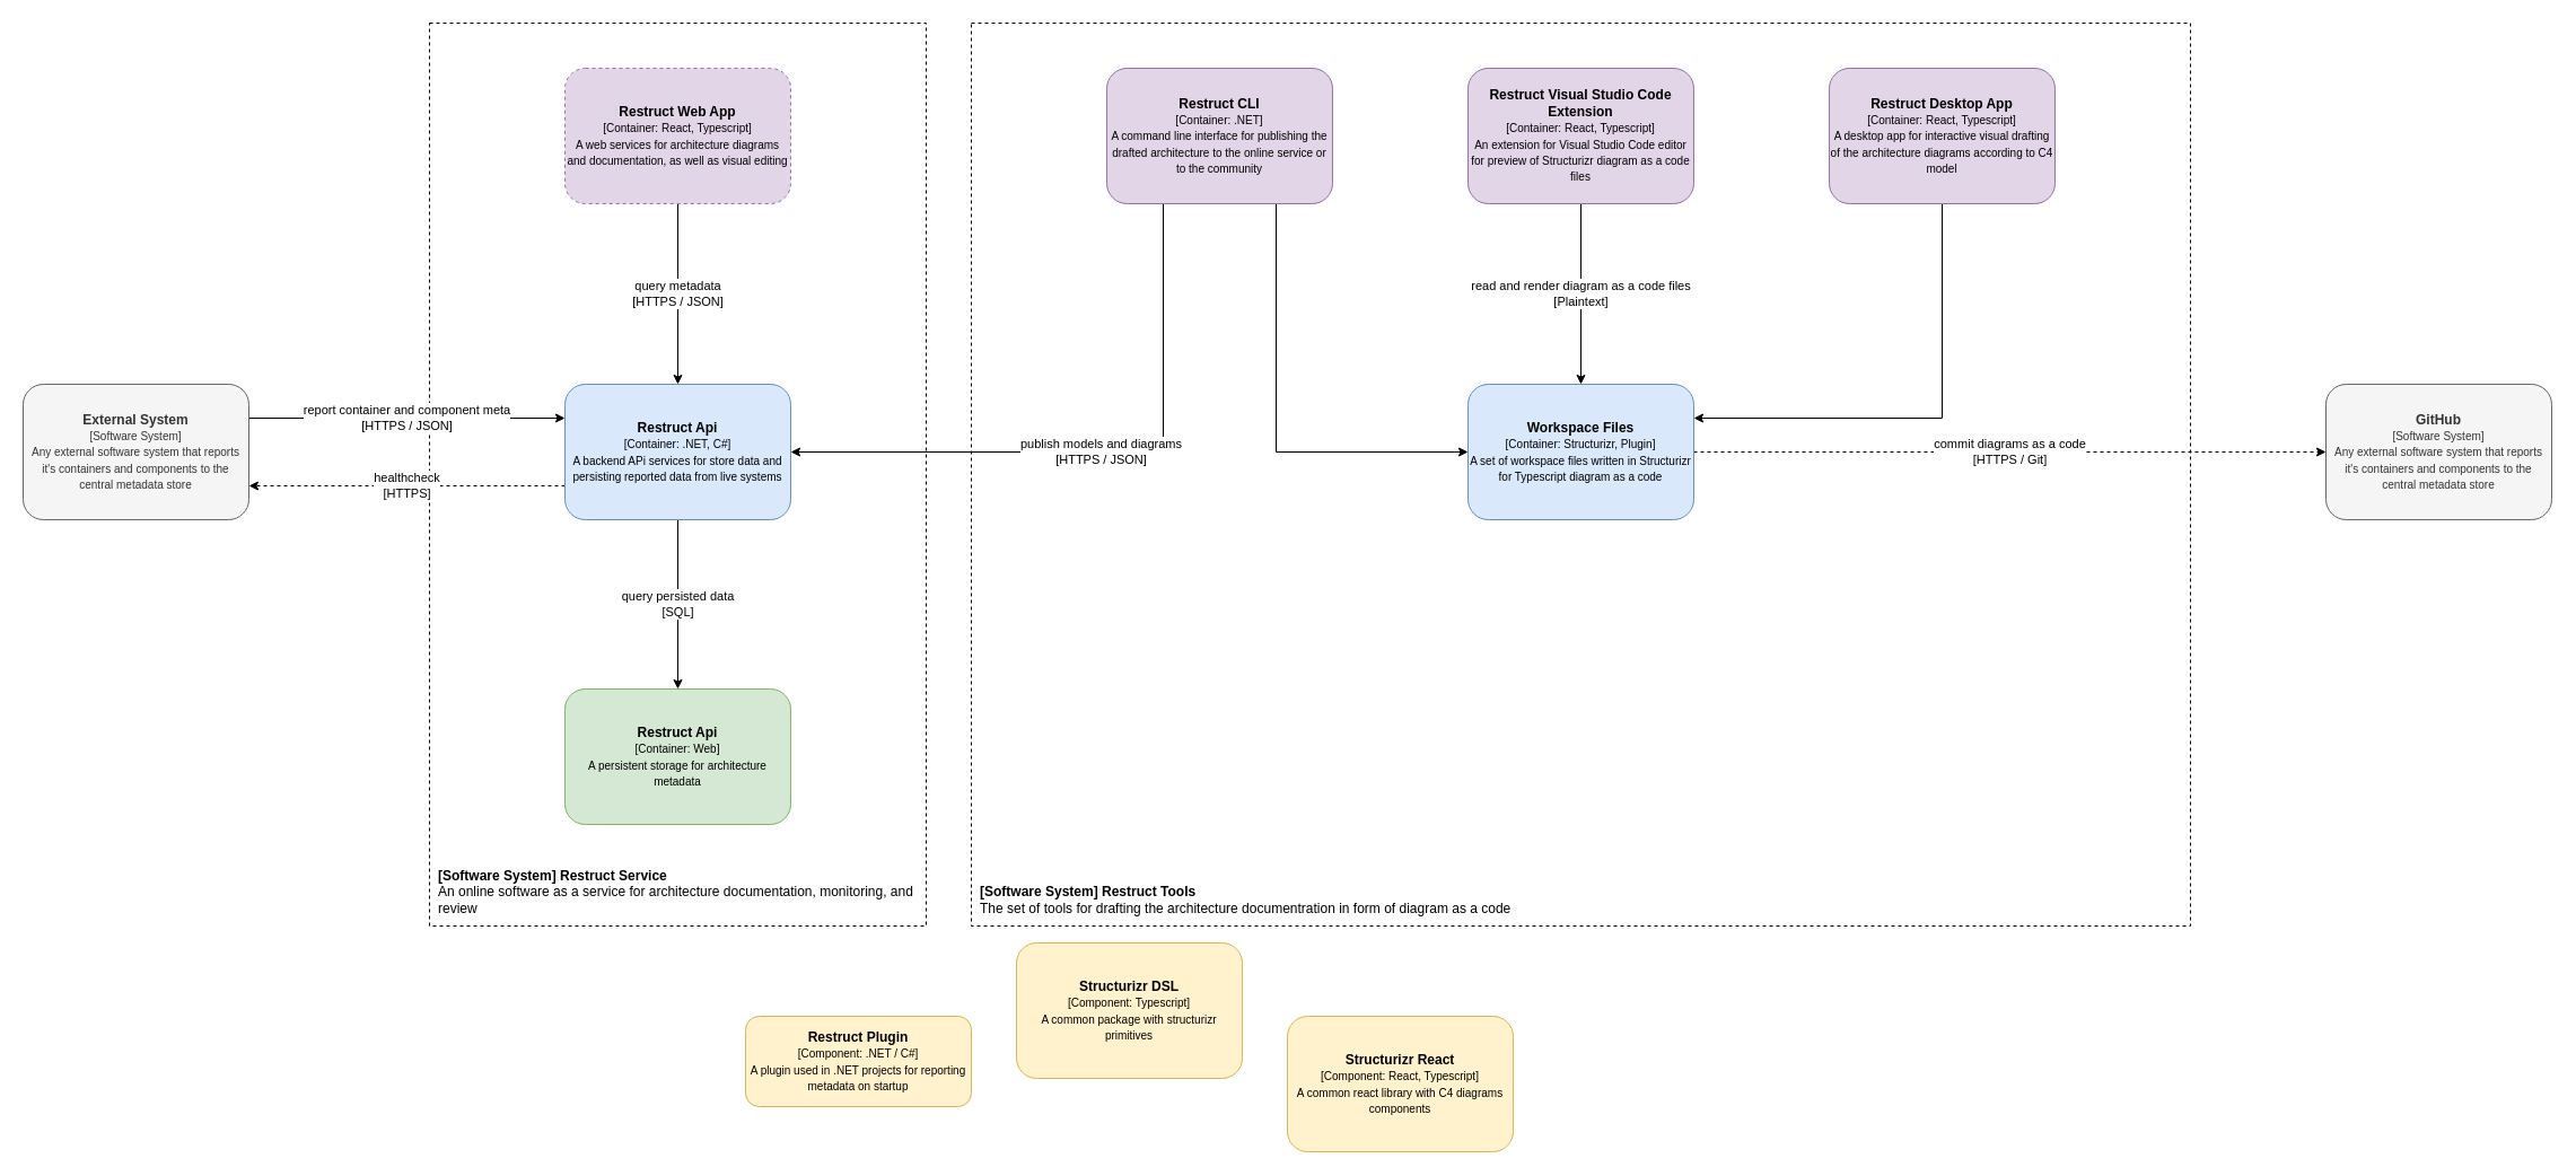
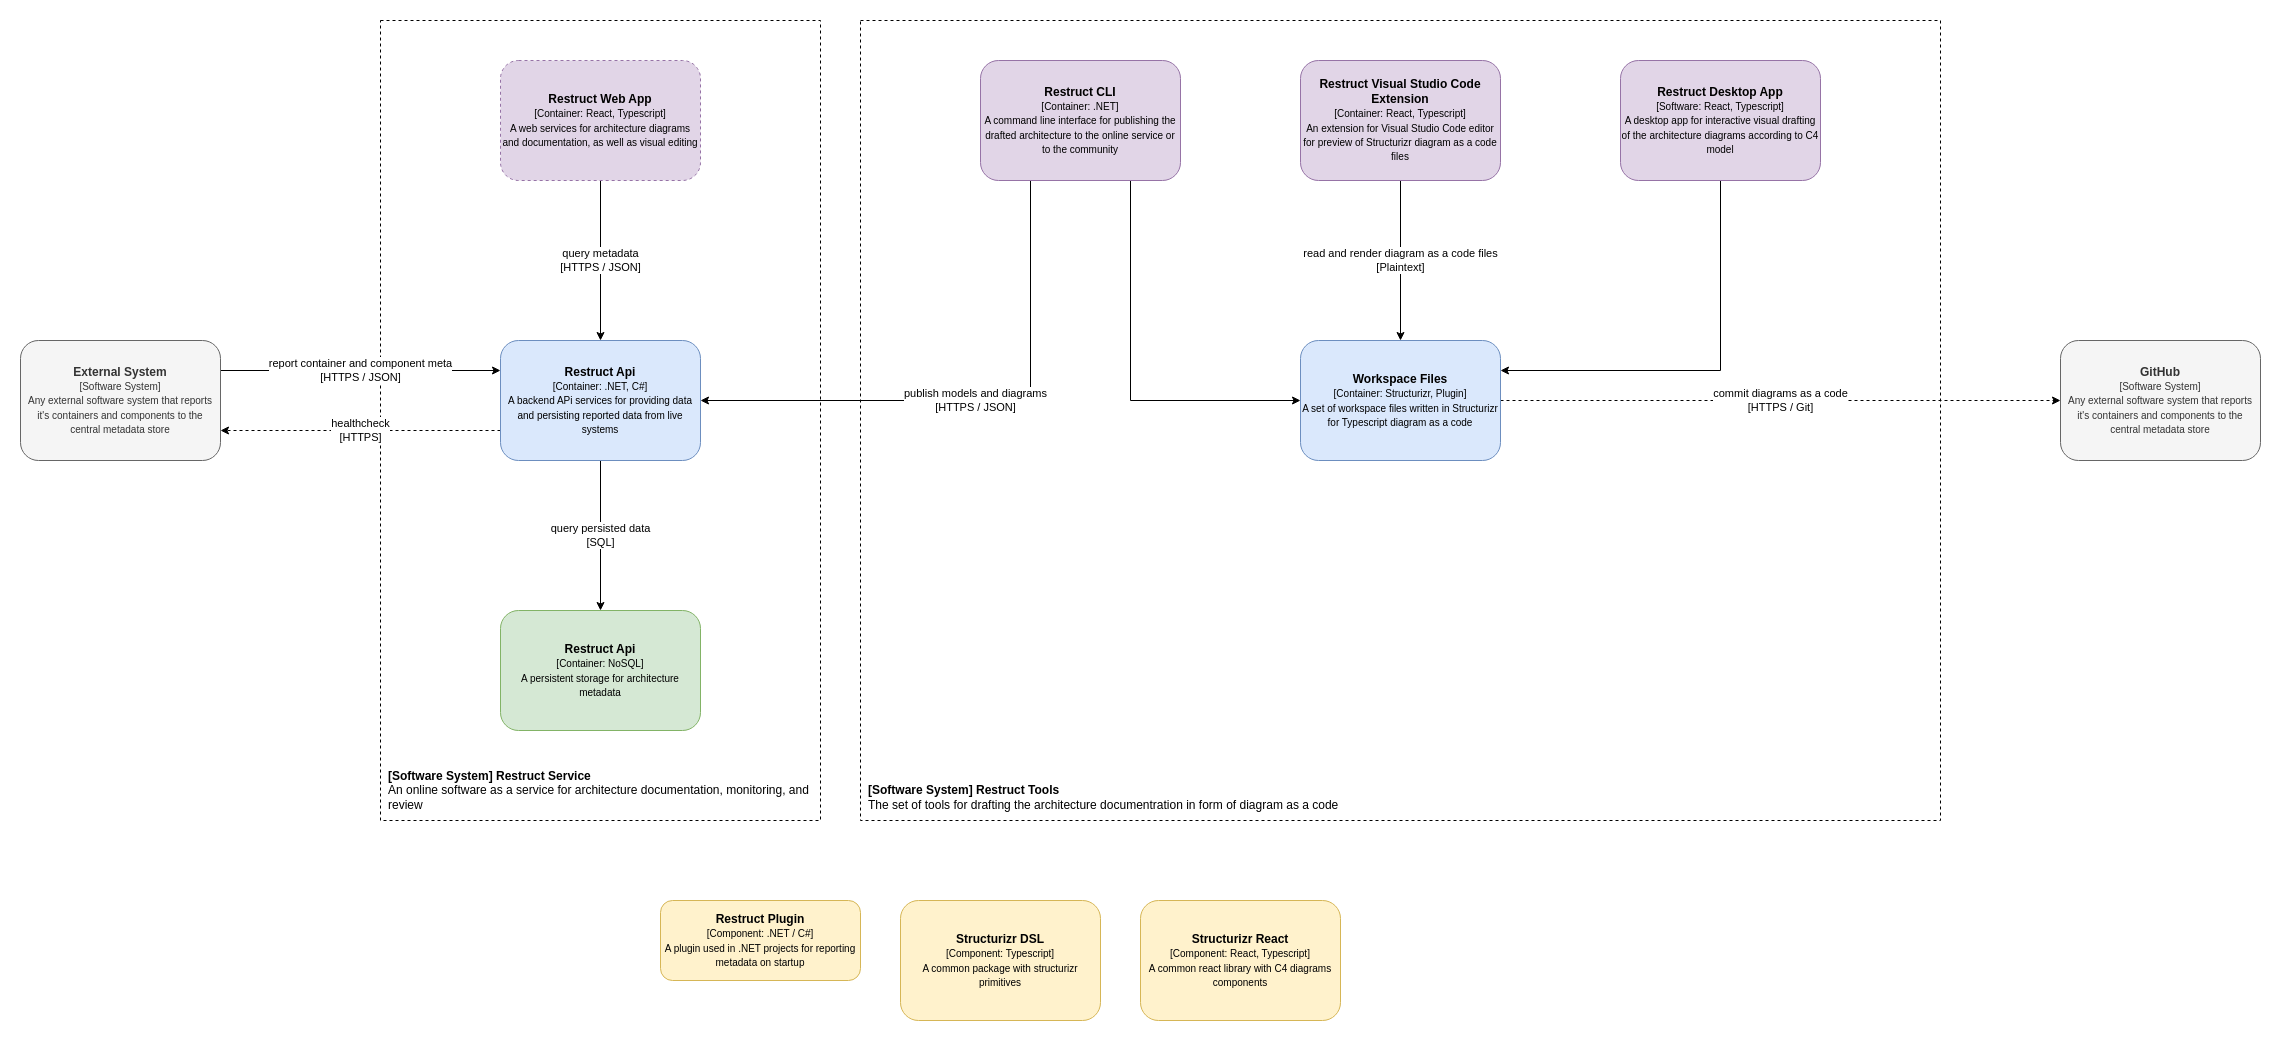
- <mxCell id="18" value="&lt;b&gt;Restruct Desktop App&lt;/b&gt;&lt;br&gt;&lt;font style=&quot;font-size: 10px&quot;&gt;[Container: React, Typescript]&lt;br&gt;A desktop app for interactive visual drafting of the architecture diagrams according to C4 model&lt;/font&gt;" style="rounded=1;whiteSpace=wrap;html=1;align=center;strokeColor=#9673a6;fillColor=#e1d5e7;comic=0;resizable=0;" vertex="1" parent="1"><mxGeometry x="1620" y="60" width="200" height="120" as="geometry" /></mxCell>
+ <mxCell id="18" value="&lt;b&gt;Restruct Desktop App&lt;/b&gt;&lt;br&gt;&lt;font style=&quot;font-size: 10px&quot;&gt;[Software: React, Typescript]&lt;br&gt;A desktop app for interactive visual drafting of the architecture diagrams according to C4 model&lt;/font&gt;" style="rounded=1;whiteSpace=wrap;html=1;align=center;strokeColor=#9673a6;fillColor=#e1d5e7;comic=0;resizable=0;" vertex="1" parent="1"><mxGeometry x="1620" y="60" width="200" height="120" as="geometry" /></mxCell>
- <mxCell id="10" value="&lt;b&gt;Restruct Api&lt;/b&gt;&lt;br&gt;&lt;font style=&quot;font-size: 10px&quot;&gt;[Container: .NET, C#]&lt;br&gt;A backend APi services for store data and persisting reported data from live systems&lt;br&gt;&lt;/font&gt;" style="rounded=1;whiteSpace=wrap;html=1;align=center;strokeColor=#6c8ebf;fillColor=#dae8fc;comic=0;resizable=0;" vertex="1" parent="1"><mxGeometry x="500" y="340" width="200" height="120" as="geometry" /></mxCell>
+ <mxCell id="10" value="&lt;b&gt;Restruct Api&lt;/b&gt;&lt;br&gt;&lt;font style=&quot;font-size: 10px&quot;&gt;[Container: .NET, C#]&lt;br&gt;A backend APi services for providing data and persisting reported data from live systems&lt;br&gt;&lt;/font&gt;" style="rounded=1;whiteSpace=wrap;html=1;align=center;strokeColor=#6c8ebf;fillColor=#dae8fc;comic=0;resizable=0;" vertex="1" parent="1"><mxGeometry x="500" y="340" width="200" height="120" as="geometry" /></mxCell>
- <mxCell id="11" value="&lt;b&gt;Restruct Api&lt;/b&gt;&lt;br&gt;&lt;font style=&quot;font-size: 10px&quot;&gt;[Container: Web]&lt;br&gt;A persistent storage for architecture metadata&lt;br&gt;&lt;/font&gt;" style="rounded=1;whiteSpace=wrap;html=1;align=center;strokeColor=#82b366;fillColor=#d5e8d4;comic=0;resizable=0;" vertex="1" parent="1"><mxGeometry x="500" y="610" width="200" height="120" as="geometry" /></mxCell>
+ <mxCell id="11" value="&lt;b&gt;Restruct Api&lt;/b&gt;&lt;br&gt;&lt;font style=&quot;font-size: 10px&quot;&gt;[Container: NoSQL]&lt;br&gt;A persistent storage for architecture metadata&lt;br&gt;&lt;/font&gt;" style="rounded=1;whiteSpace=wrap;html=1;align=center;strokeColor=#82b366;fillColor=#d5e8d4;comic=0;resizable=0;" vertex="1" parent="1"><mxGeometry x="500" y="610" width="200" height="120" as="geometry" /></mxCell>
- <mxCell id="23" value="&lt;b&gt;Structurizr DSL&lt;/b&gt;&lt;br&gt;&lt;font style=&quot;font-size: 10px&quot;&gt;[Component: Typescript]&lt;br&gt;A common package with structurizr primitives&lt;/font&gt;" style="rounded=1;whiteSpace=wrap;html=1;align=center;strokeColor=#d6b656;fillColor=#fff2cc;comic=0;resizable=0;" vertex="1" parent="1"><mxGeometry x="900" y="835" width="200" height="120" as="geometry" /></mxCell>
+ <mxCell id="23" value="&lt;b&gt;Structurizr DSL&lt;/b&gt;&lt;br&gt;&lt;font style=&quot;font-size: 10px&quot;&gt;[Component: Typescript]&lt;br&gt;A common package with structurizr primitives&lt;/font&gt;" style="rounded=1;whiteSpace=wrap;html=1;align=center;strokeColor=#d6b656;fillColor=#fff2cc;comic=0;resizable=0;" vertex="1" parent="1"><mxGeometry x="900" y="900" width="200" height="120" as="geometry" /></mxCell>
